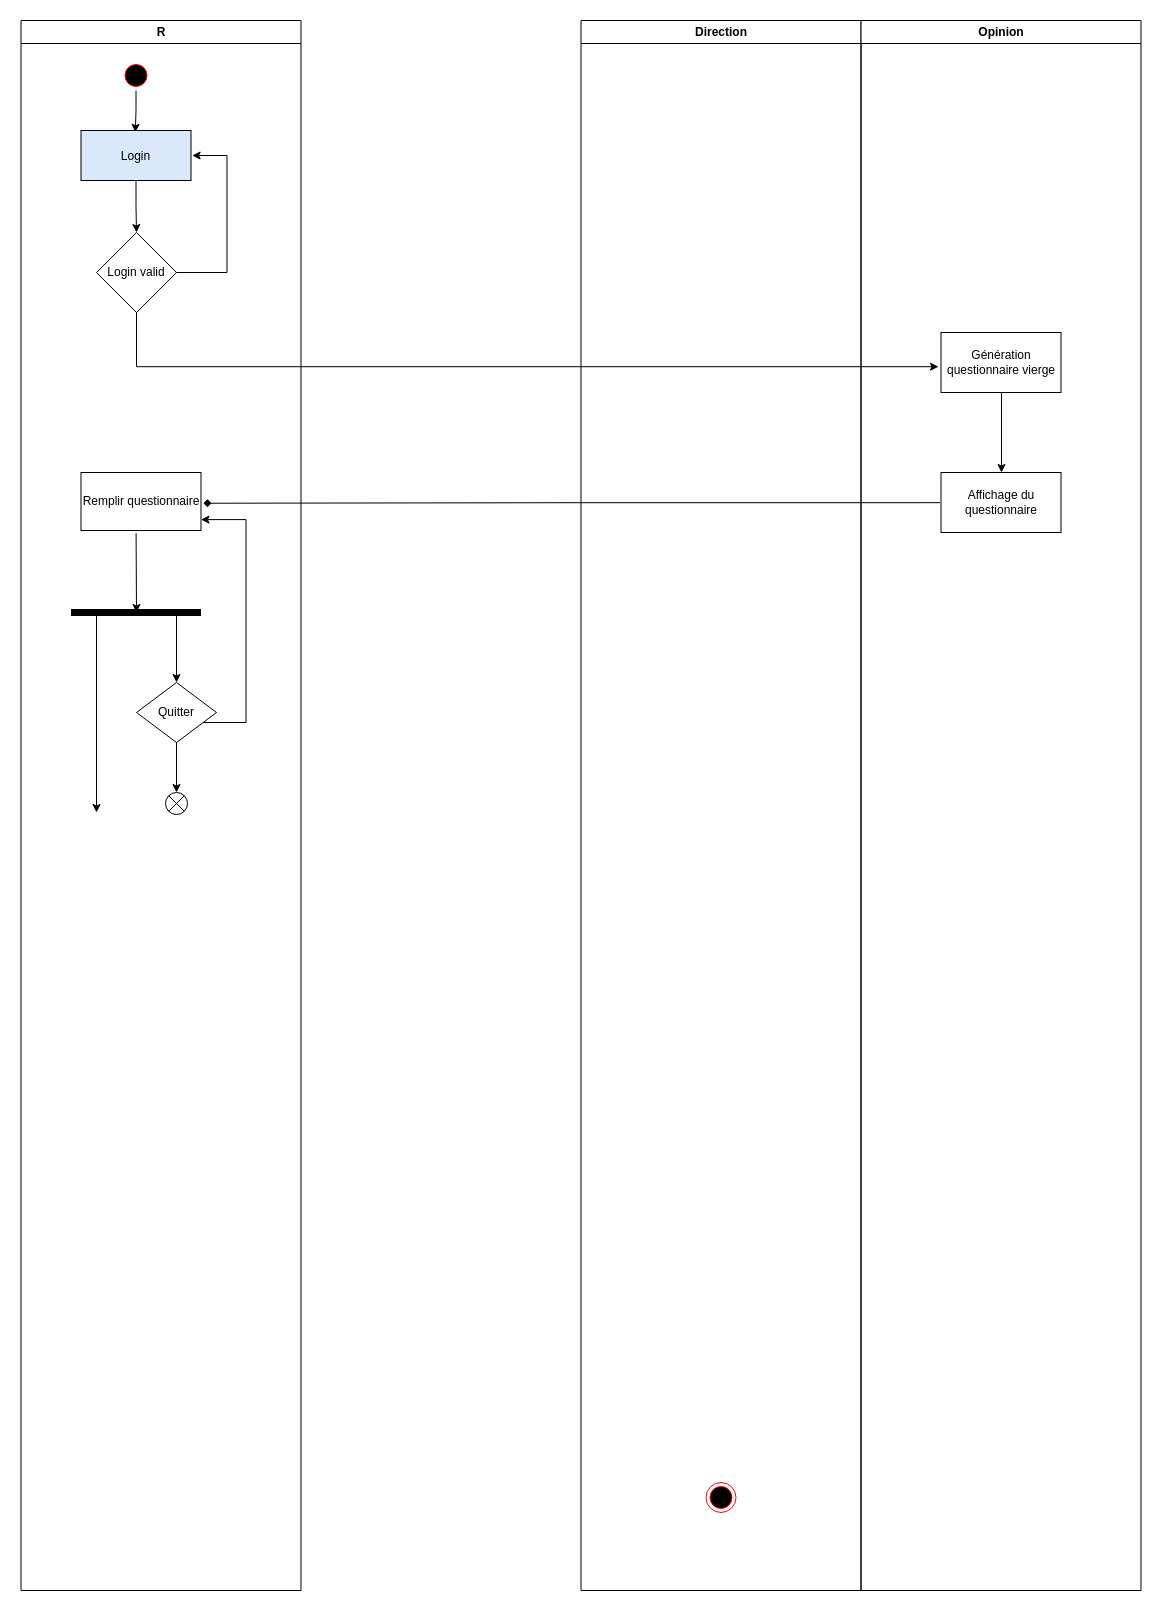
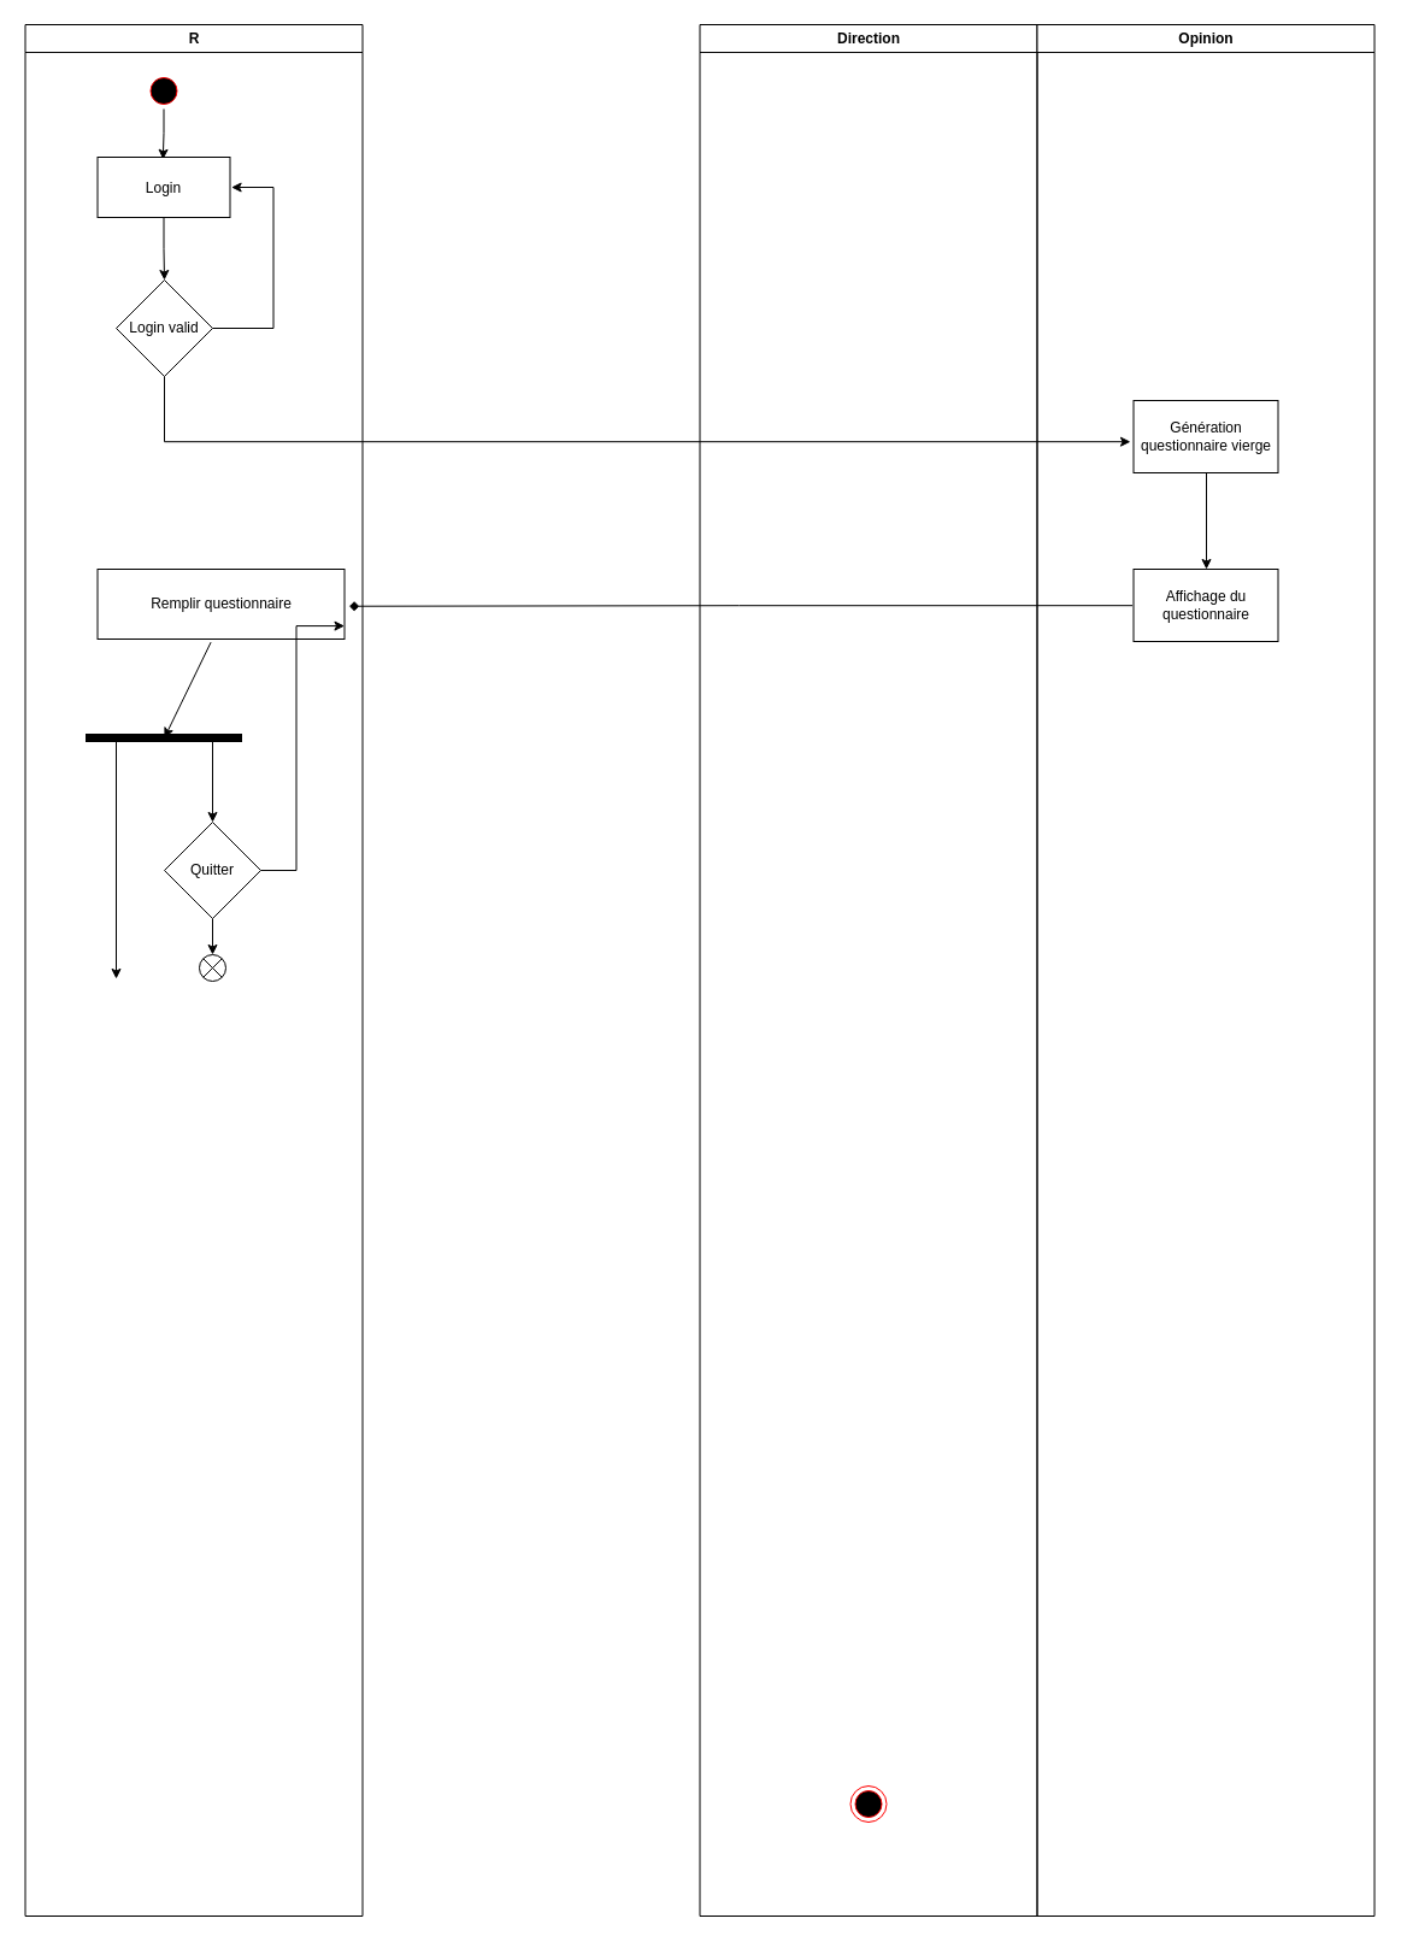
- <mxCell id="6" value="Login" style="fillColor=#dae8fc;" parent="2" vertex="1"><mxGeometry x="60" y="110" width="110" height="50" as="geometry" /></mxCell>
+ <mxCell id="6" value="Login" style="" parent="2" vertex="1"><mxGeometry x="60" y="110" width="110" height="50" as="geometry" /></mxCell>
- <mxCell id="9" value="Remplir questionnaire" style="whiteSpace=wrap;html=1;fillColor=none;strokeColor=rgb(0, 0, 0);fontColor=rgb(0, 0, 0);" vertex="1" parent="2"><mxGeometry x="60" y="452" width="120" height="58" as="geometry" /></mxCell>
+ <mxCell id="9" value="Remplir questionnaire" style="whiteSpace=wrap;html=1;fillColor=none;strokeColor=rgb(0, 0, 0);fontColor=rgb(0, 0, 0);" vertex="1" parent="2"><mxGeometry x="60" y="452" width="205" height="58" as="geometry" /></mxCell>
- <mxCell id="12" value="Quitter" style="rhombus;whiteSpace=wrap;html=1;fontColor=default;fillColor=none;" vertex="1" parent="2"><mxGeometry x="115.5" y="662" width="80" height="60" as="geometry" /></mxCell>
+ <mxCell id="12" value="Quitter" style="rhombus;whiteSpace=wrap;html=1;fontColor=default;fillColor=none;" vertex="1" parent="2"><mxGeometry x="115.5" y="662" width="80" height="80" as="geometry" /></mxCell>
